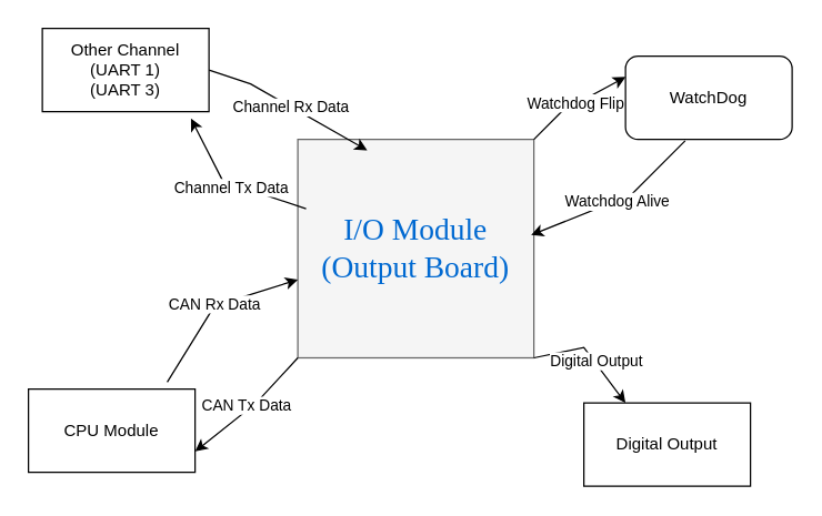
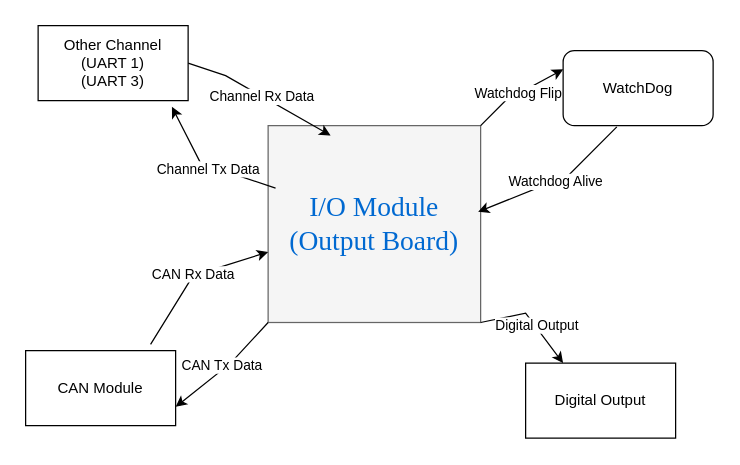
- <mxCell id="19" value="CPU Module" style="rounded=0;whiteSpace=wrap;html=1;" vertex="1" parent="1"><mxGeometry x="20" y="280" width="120" height="60" as="geometry" /></mxCell>
+ <mxCell id="19" value="CAN Module" style="rounded=0;whiteSpace=wrap;html=1;" vertex="1" parent="1"><mxGeometry x="20" y="280" width="120" height="60" as="geometry" /></mxCell>
